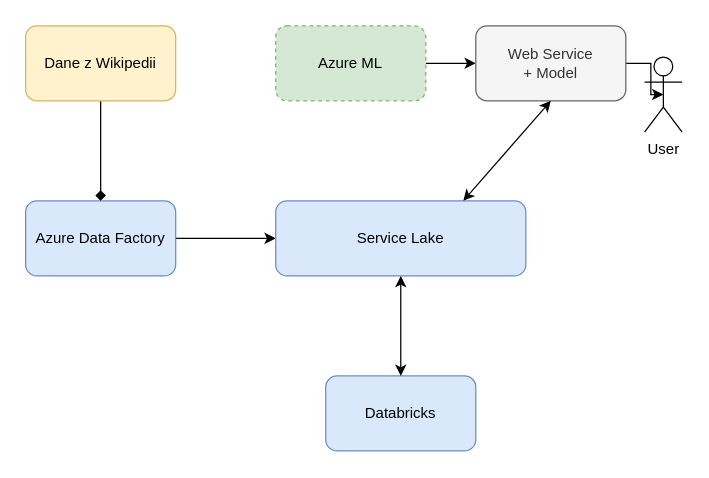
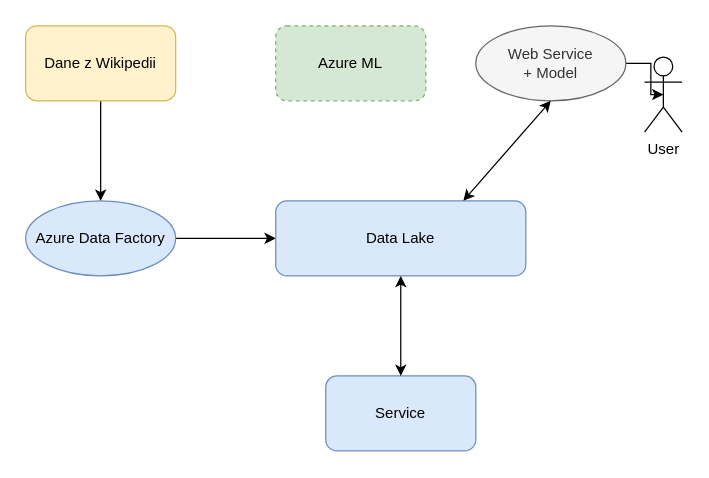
- <mxCell id="2" style="edgeStyle=orthogonalEdgeStyle;rounded=0;orthogonalLoop=1;jettySize=auto;html=1;entryX=0;entryY=0.5;entryDx=0;entryDy=0;" edge="1" parent="1" source="3" target="7"><mxGeometry relative="1" as="geometry" /></mxCell>
- <mxCell id="7" value="Web Service&lt;br&gt;+ Model" style="whiteSpace=wrap;html=1;rounded=1;fillColor=#f5f5f5;strokeColor=#666666;fontColor=#333333;" vertex="1" parent="1"><mxGeometry x="380" y="20" width="120" height="60" as="geometry" /></mxCell>
+ <mxCell id="7" value="Web Service&lt;br&gt;+ Model" style="ellipse;whiteSpace=wrap;html=1;fillColor=#f5f5f5;strokeColor=#666666;fontColor=#333333;" vertex="1" parent="1"><mxGeometry x="380" y="20" width="120" height="60" as="geometry" /></mxCell>
- <mxCell id="8" value="" style="edgeStyle=orthogonalEdgeStyle;rounded=0;orthogonalLoop=1;jettySize=auto;html=1;endArrow=diamond;" edge="1" parent="1" source="9" target="5"><mxGeometry relative="1" as="geometry" /></mxCell>
+ <mxCell id="8" value="" style="edgeStyle=orthogonalEdgeStyle;rounded=0;orthogonalLoop=1;jettySize=auto;html=1;" edge="1" parent="1" source="9" target="5"><mxGeometry relative="1" as="geometry" /></mxCell>
- <mxCell id="5" value="Azure Data Factory" style="rounded=1;whiteSpace=wrap;html=1;fillColor=#dae8fc;strokeColor=#6c8ebf;" vertex="1" parent="1"><mxGeometry x="20" y="160" width="120" height="60" as="geometry" /></mxCell>
+ <mxCell id="5" value="Azure Data Factory" style="ellipse;whiteSpace=wrap;html=1;fillColor=#dae8fc;strokeColor=#6c8ebf;" vertex="1" parent="1"><mxGeometry x="20" y="160" width="120" height="60" as="geometry" /></mxCell>
- <mxCell id="10" value="Service Lake" style="whiteSpace=wrap;html=1;rounded=1;fillColor=#dae8fc;strokeColor=#6c8ebf;" vertex="1" parent="1"><mxGeometry x="220" y="160" width="200" height="60" as="geometry" /></mxCell>
+ <mxCell id="10" value="Data Lake" style="whiteSpace=wrap;html=1;rounded=1;fillColor=#dae8fc;strokeColor=#6c8ebf;" vertex="1" parent="1"><mxGeometry x="220" y="160" width="200" height="60" as="geometry" /></mxCell>
- <mxCell id="11" value="Databricks" style="whiteSpace=wrap;html=1;rounded=1;fillColor=#dae8fc;strokeColor=#6c8ebf;" vertex="1" parent="1"><mxGeometry x="260" y="300" width="120" height="60" as="geometry" /></mxCell>
+ <mxCell id="11" value="Service" style="whiteSpace=wrap;html=1;rounded=1;fillColor=#dae8fc;strokeColor=#6c8ebf;" vertex="1" parent="1"><mxGeometry x="260" y="300" width="120" height="60" as="geometry" /></mxCell>
